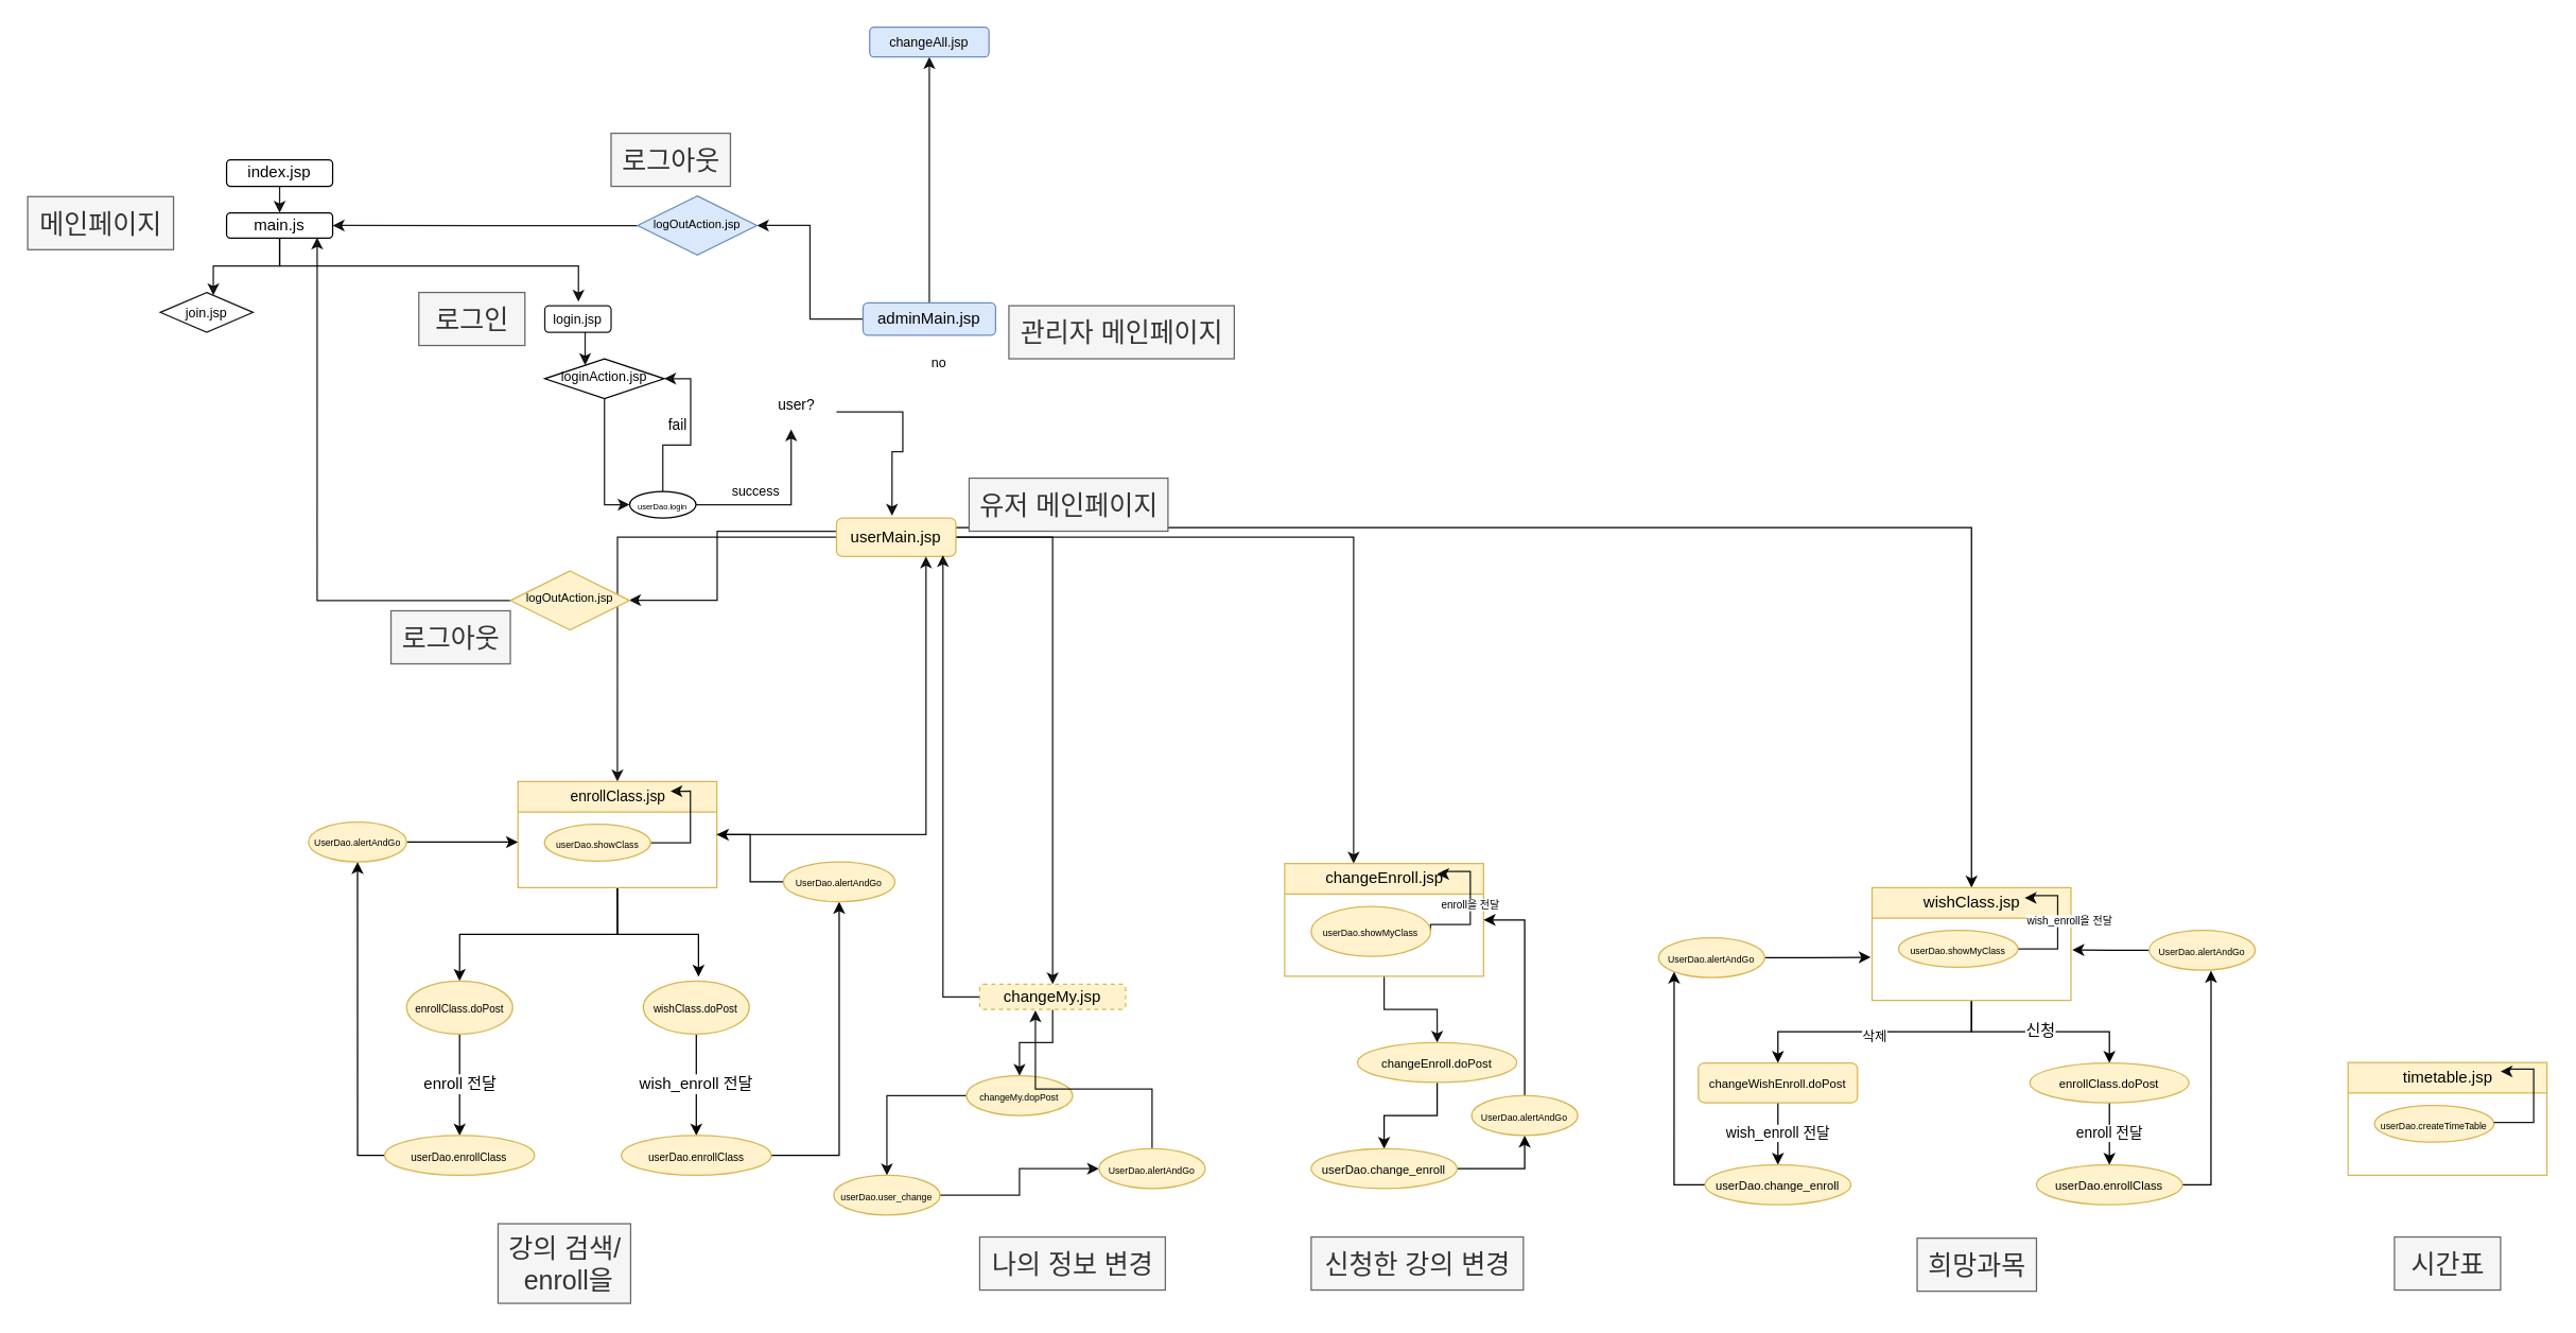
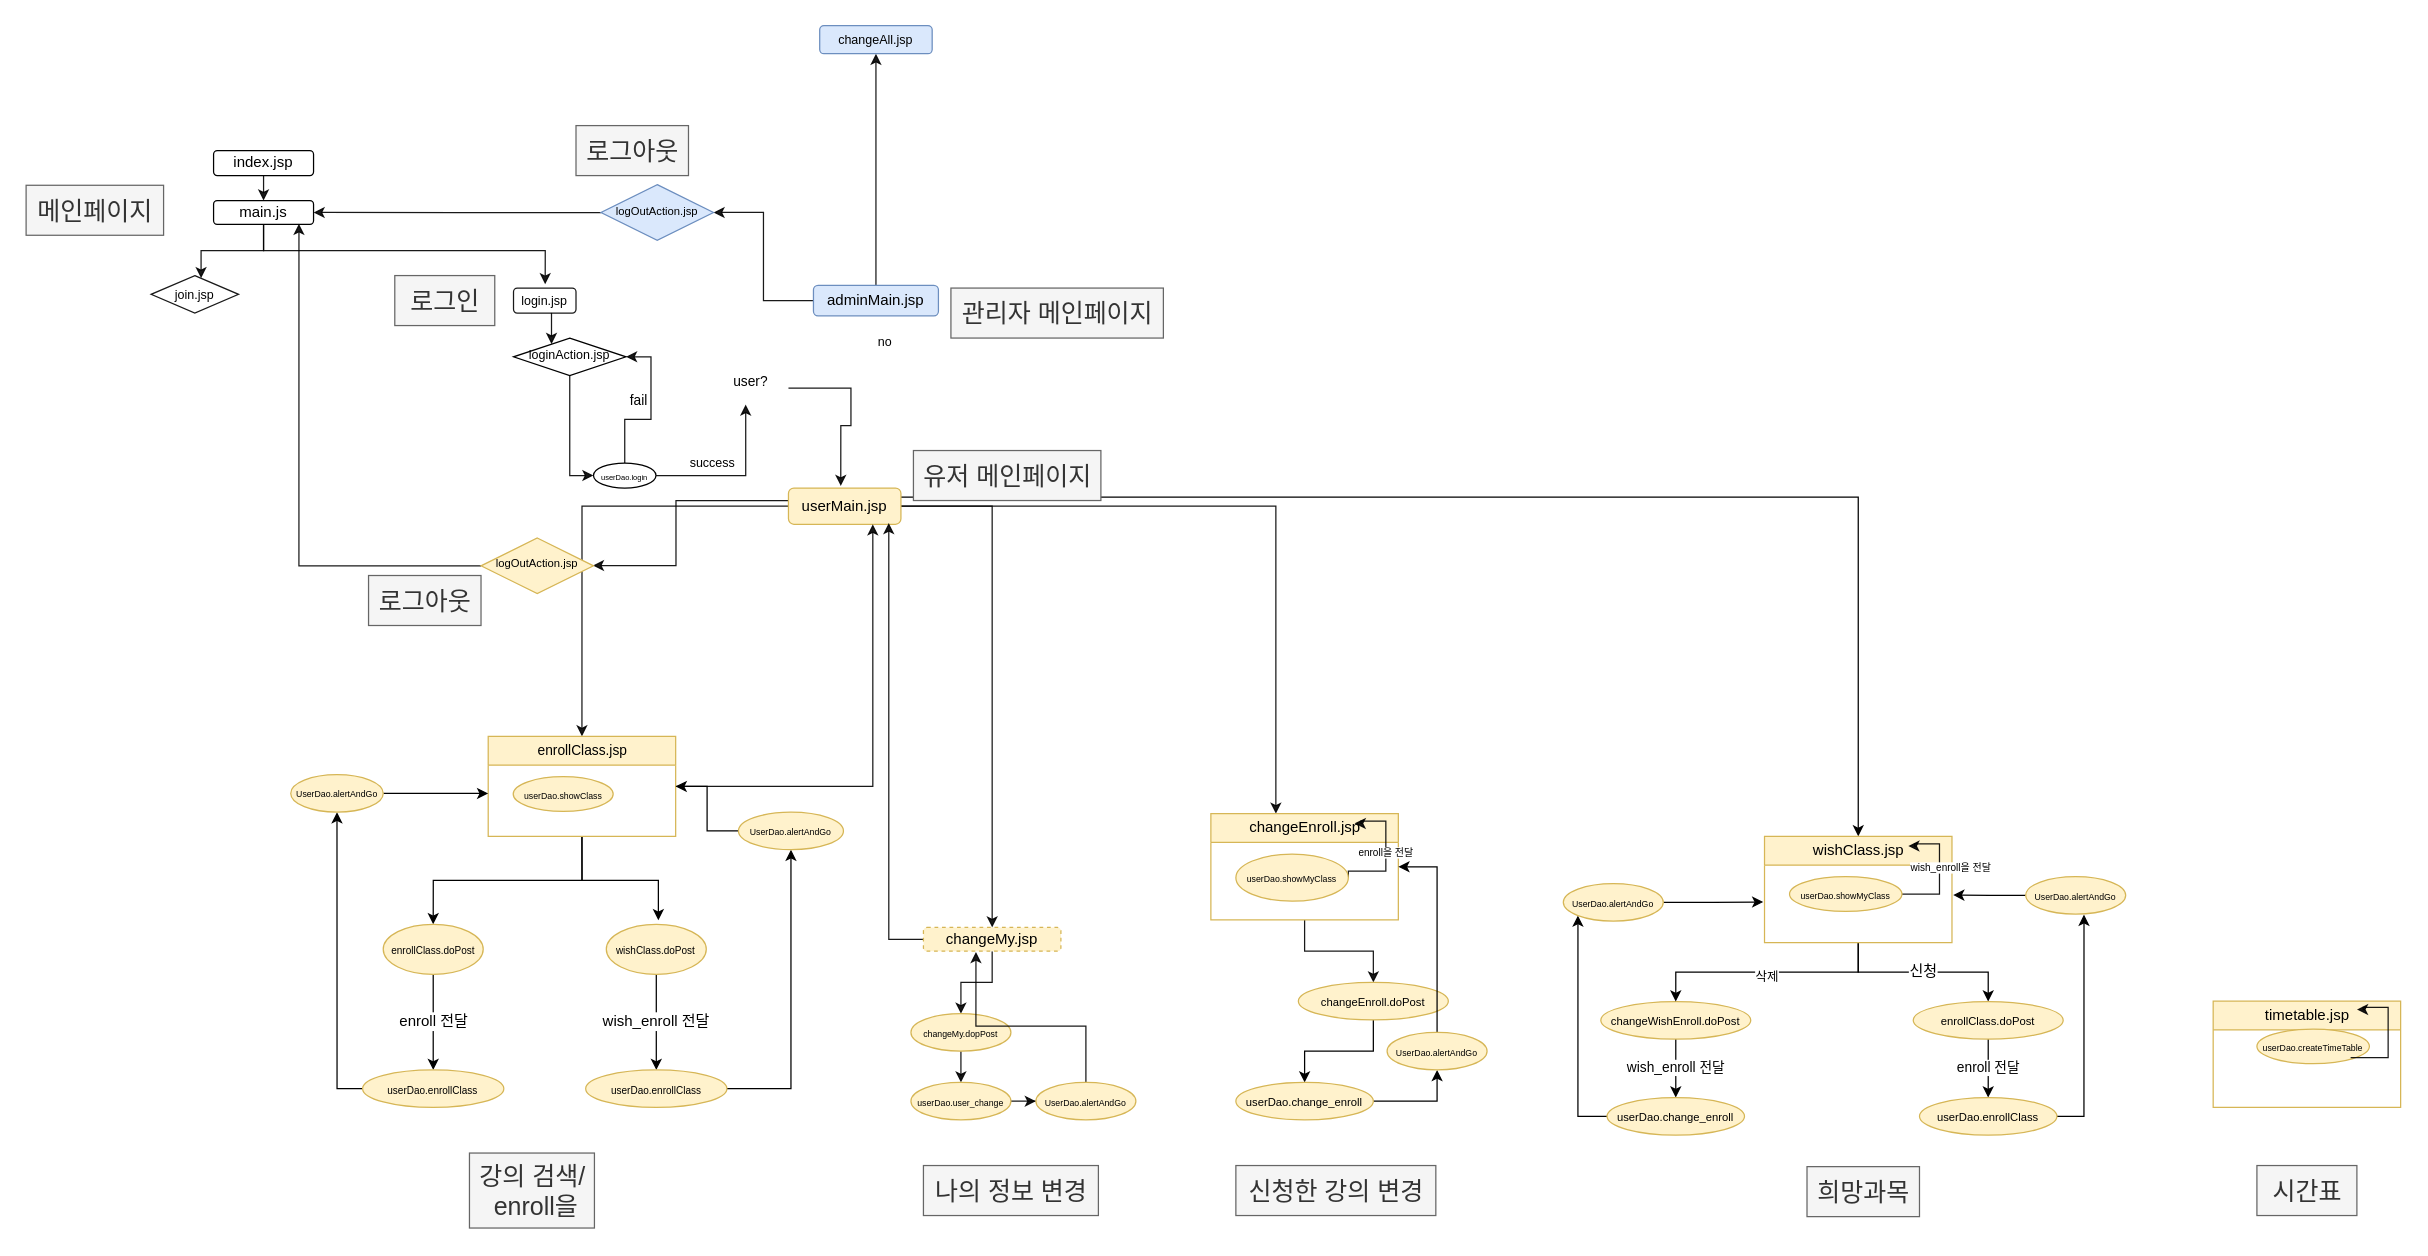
- <mxCell id="36" style="edgeStyle=orthogonalEdgeStyle;rounded=0;orthogonalLoop=1;jettySize=auto;html=1;exitX=1;exitY=0.5;exitDx=0;exitDy=0;entryX=0.767;entryY=0.091;entryDx=0;entryDy=0;entryPerimeter=0;fontFamily=Helvetica;fontSize=8;fontColor=default;opacity=90;" parent="35" source="37" target="35" edge="1"><mxGeometry relative="1" as="geometry"><Array as="points"><mxPoint x="130" y="46" /><mxPoint x="130" y="7" /></Array></mxGeometry></mxCell>
- <mxCell id="58" value="&lt;font style=&quot;font-size: 9px;&quot;&gt;changeEnroll.doPost&lt;/font&gt;" style="ellipse;whiteSpace=wrap;html=1;shadow=0;strokeColor=#d6b656;strokeWidth=1;fontFamily=Helvetica;fontSize=11;fillColor=#fff2cc;fontColor=default;" parent="1" vertex="1"><mxGeometry x="1023" y="785.62" width="120" height="30" as="geometry" /></mxCell>
+ <mxCell id="58" value="&lt;font style=&quot;font-size: 9px;&quot;&gt;changeEnroll.doPost&lt;/font&gt;" style="ellipse;whiteSpace=wrap;html=1;shadow=0;strokeColor=#d6b656;strokeWidth=1;fontFamily=Helvetica;fontSize=11;fillColor=#fff2cc;fontColor=default;" parent="1" vertex="1"><mxGeometry x="1038" y="785.62" width="120" height="30" as="geometry" /></mxCell>
- <mxCell id="72" value="&lt;font style=&quot;font-size: 9px;&quot;&gt;changeWishEnroll.doPost&lt;/font&gt;" style="whiteSpace=wrap;html=1;shadow=0;strokeColor=#d6b656;strokeWidth=1;fontFamily=Helvetica;fontSize=11;fillColor=#fff2cc;fontColor=default;rounded=1;" vertex="1" parent="1"><mxGeometry x="1280" y="800.88" width="120" height="30" as="geometry" /></mxCell>
+ <mxCell id="72" value="&lt;font style=&quot;font-size: 9px;&quot;&gt;changeWishEnroll.doPost&lt;/font&gt;" style="ellipse;whiteSpace=wrap;html=1;shadow=0;strokeColor=#d6b656;strokeWidth=1;fontFamily=Helvetica;fontSize=11;fillColor=#fff2cc;fontColor=default;" vertex="1" parent="1"><mxGeometry x="1280" y="800.88" width="120" height="30" as="geometry" /></mxCell>
- <mxCell id="97" value="&lt;font style=&quot;font-size: 7px;&quot;&gt;userDao.createTimeTable&lt;/font&gt;" style="ellipse;whiteSpace=wrap;html=1;shadow=0;strokeColor=#d6b656;strokeWidth=1;fontFamily=Helvetica;fontSize=11;fillColor=#fff2cc;" vertex="1" parent="96"><mxGeometry x="20" y="32.25" width="90" height="27.75" as="geometry" /></mxCell>
+ <mxCell id="97" value="&lt;font style=&quot;font-size: 7px;&quot;&gt;userDao.createTimeTable&lt;/font&gt;" style="ellipse;whiteSpace=wrap;html=1;shadow=0;strokeColor=#d6b656;strokeWidth=1;fontFamily=Helvetica;fontSize=11;fillColor=#fff2cc;" vertex="1" parent="96"><mxGeometry x="35" y="22.25" width="90" height="27.75" as="geometry" /></mxCell>
- <mxCell id="45" value="&lt;font style=&quot;font-size: 7px;&quot;&gt;userDao.user_change&lt;/font&gt;" style="ellipse;whiteSpace=wrap;html=1;shadow=0;strokeColor=#d6b656;strokeWidth=1;fontFamily=Helvetica;fontSize=11;fillColor=#fff2cc;fontColor=default;" parent="1" vertex="1"><mxGeometry x="628" y="885.62" width="80" height="30" as="geometry" /></mxCell>
+ <mxCell id="45" value="&lt;font style=&quot;font-size: 7px;&quot;&gt;userDao.user_change&lt;/font&gt;" style="ellipse;whiteSpace=wrap;html=1;shadow=0;strokeColor=#d6b656;strokeWidth=1;fontFamily=Helvetica;fontSize=11;fillColor=#fff2cc;fontColor=default;" parent="1" vertex="1"><mxGeometry x="728" y="865.62" width="80" height="30" as="geometry" /></mxCell>
